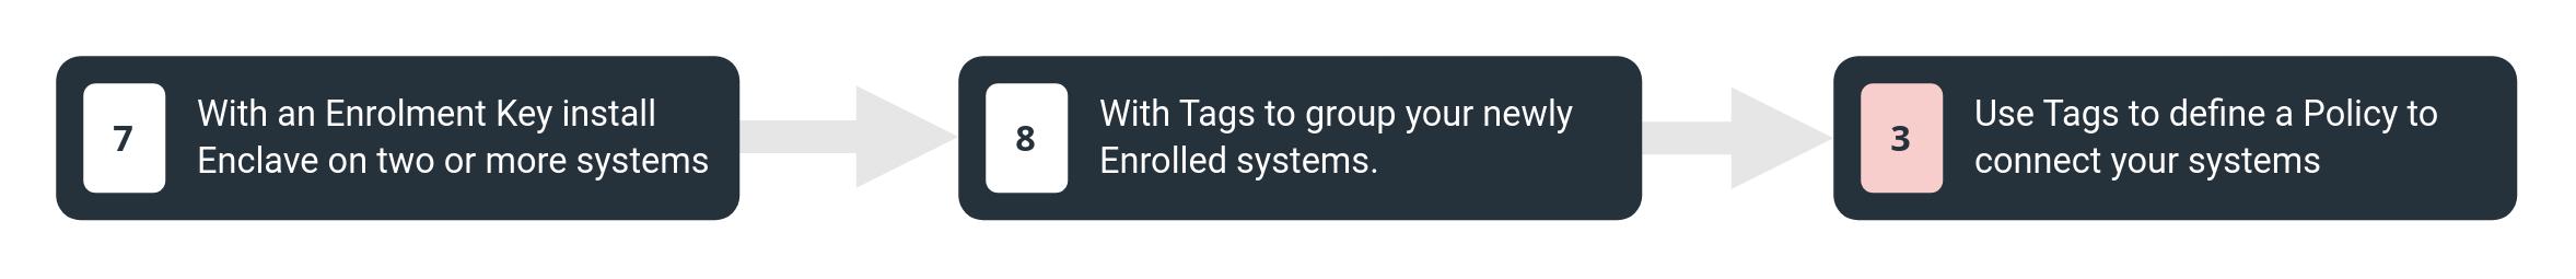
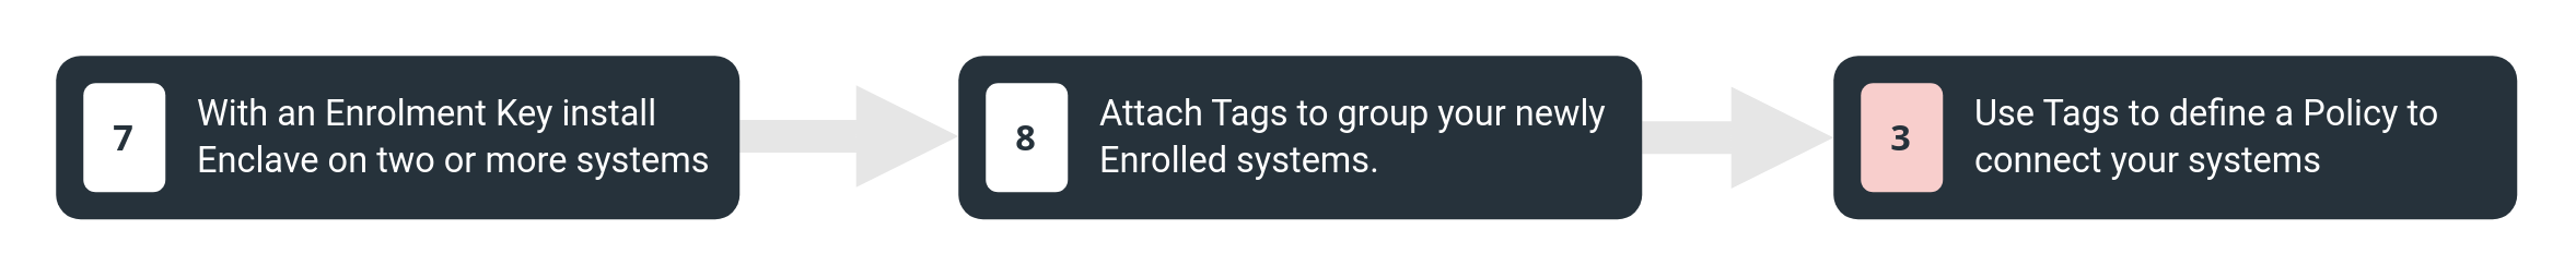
- <mxCell id="13" value="&lt;p style=&quot;line-height: 130%&quot;&gt;With Tags to group your newly Enrolled systems.&lt;/p&gt;" style="text;html=1;strokeColor=none;fillColor=none;align=left;verticalAlign=middle;whiteSpace=wrap;rounded=0;fontFamily=Roboto;fontSize=13;fontColor=#FFFFFF;" vertex="1" parent="1"><mxGeometry x="400" y="30" width="190" height="40" as="geometry" /></mxCell>
+ <mxCell id="13" value="&lt;p style=&quot;line-height: 130%&quot;&gt;Attach Tags to group your newly Enrolled systems.&lt;/p&gt;" style="text;html=1;strokeColor=none;fillColor=none;align=left;verticalAlign=middle;whiteSpace=wrap;rounded=0;fontFamily=Roboto;fontSize=13;fontColor=#FFFFFF;" vertex="1" parent="1"><mxGeometry x="400" y="30" width="190" height="40" as="geometry" /></mxCell>
